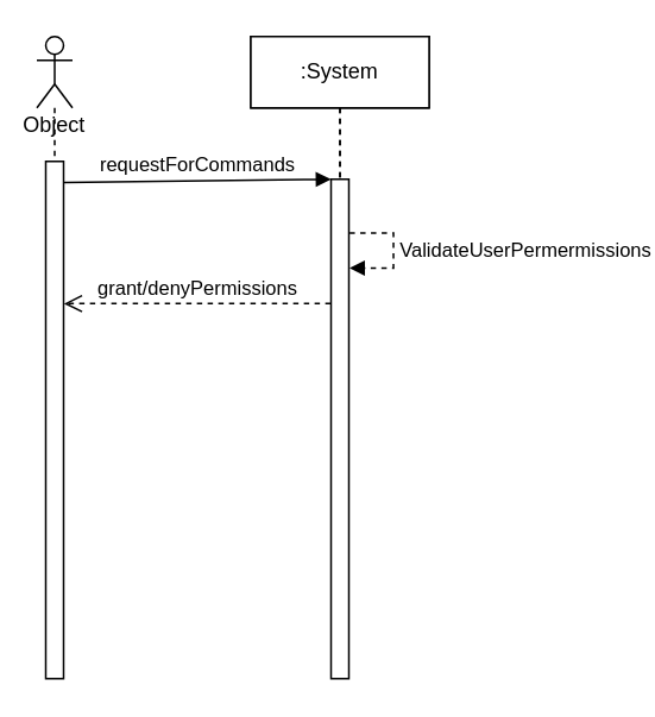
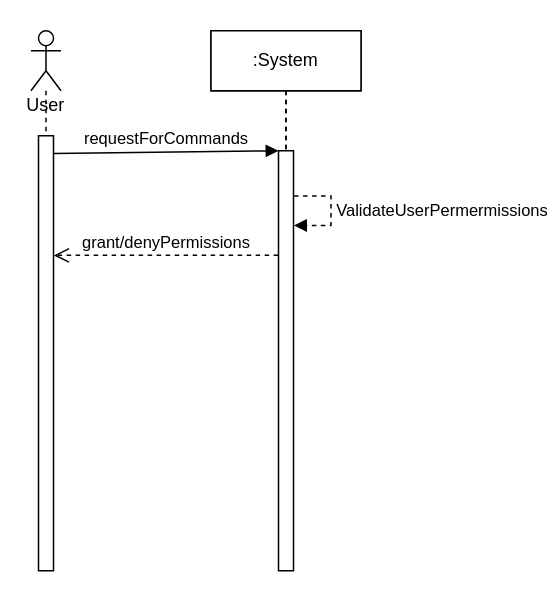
- <mxCell id="6" value="Object" style="shape=umlLifeline;participant=umlActor;perimeter=lifelinePerimeter;whiteSpace=wrap;html=1;container=1;collapsible=0;recursiveResize=0;verticalAlign=top;spacingTop=36;outlineConnect=0;" vertex="1" parent="1"><mxGeometry x="20" y="20" width="20" height="360" as="geometry" /></mxCell>
+ <mxCell id="6" value="User" style="shape=umlLifeline;participant=umlActor;perimeter=lifelinePerimeter;whiteSpace=wrap;html=1;container=1;collapsible=0;recursiveResize=0;verticalAlign=top;spacingTop=36;outlineConnect=0;" vertex="1" parent="1"><mxGeometry x="20" y="20" width="20" height="360" as="geometry" /></mxCell>
